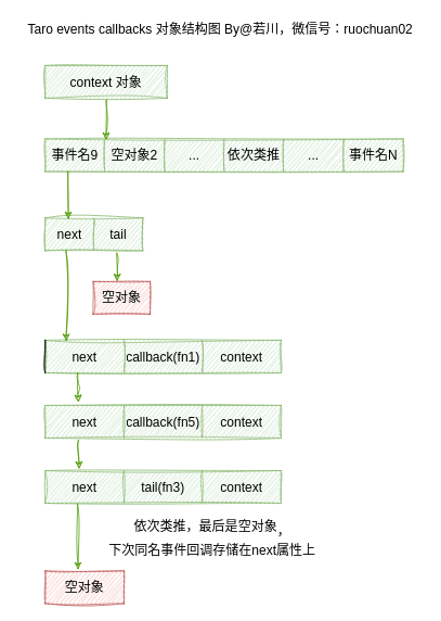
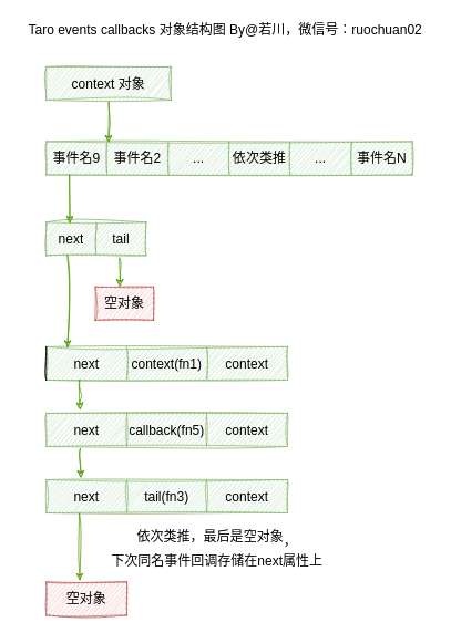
- <mxCell id="31" value="空对象2" style="shape=partialRectangle;html=1;whiteSpace=wrap;connectable=0;fillColor=none;top=0;left=0;bottom=0;right=0;overflow=hidden;fontSize=16;sketch=1;curveFitting=1;jiggle=2;" parent="29" vertex="1"><mxGeometry x="73" width="74" height="40" as="geometry"><mxRectangle width="74" height="40" as="alternateBounds" /></mxGeometry></mxCell>
+ <mxCell id="31" value="事件名2" style="shape=partialRectangle;html=1;whiteSpace=wrap;connectable=0;fillColor=none;top=0;left=0;bottom=0;right=0;overflow=hidden;fontSize=16;sketch=1;curveFitting=1;jiggle=2;" parent="29" vertex="1"><mxGeometry x="73" width="74" height="40" as="geometry"><mxRectangle width="74" height="40" as="alternateBounds" /></mxGeometry></mxCell>
- <mxCell id="9" value="callback(fn1)" style="shape=partialRectangle;html=1;whiteSpace=wrap;connectable=0;fillColor=none;top=0;left=0;bottom=0;right=0;overflow=hidden;fontSize=16;sketch=1;curveFitting=1;jiggle=2;" parent="7" vertex="1"><mxGeometry x="97" width="96" height="40" as="geometry"><mxRectangle width="96" height="40" as="alternateBounds" /></mxGeometry></mxCell>
+ <mxCell id="9" value="context(fn1)" style="shape=partialRectangle;html=1;whiteSpace=wrap;connectable=0;fillColor=none;top=0;left=0;bottom=0;right=0;overflow=hidden;fontSize=16;sketch=1;curveFitting=1;jiggle=2;" parent="7" vertex="1"><mxGeometry x="97" width="96" height="40" as="geometry"><mxRectangle width="96" height="40" as="alternateBounds" /></mxGeometry></mxCell>
